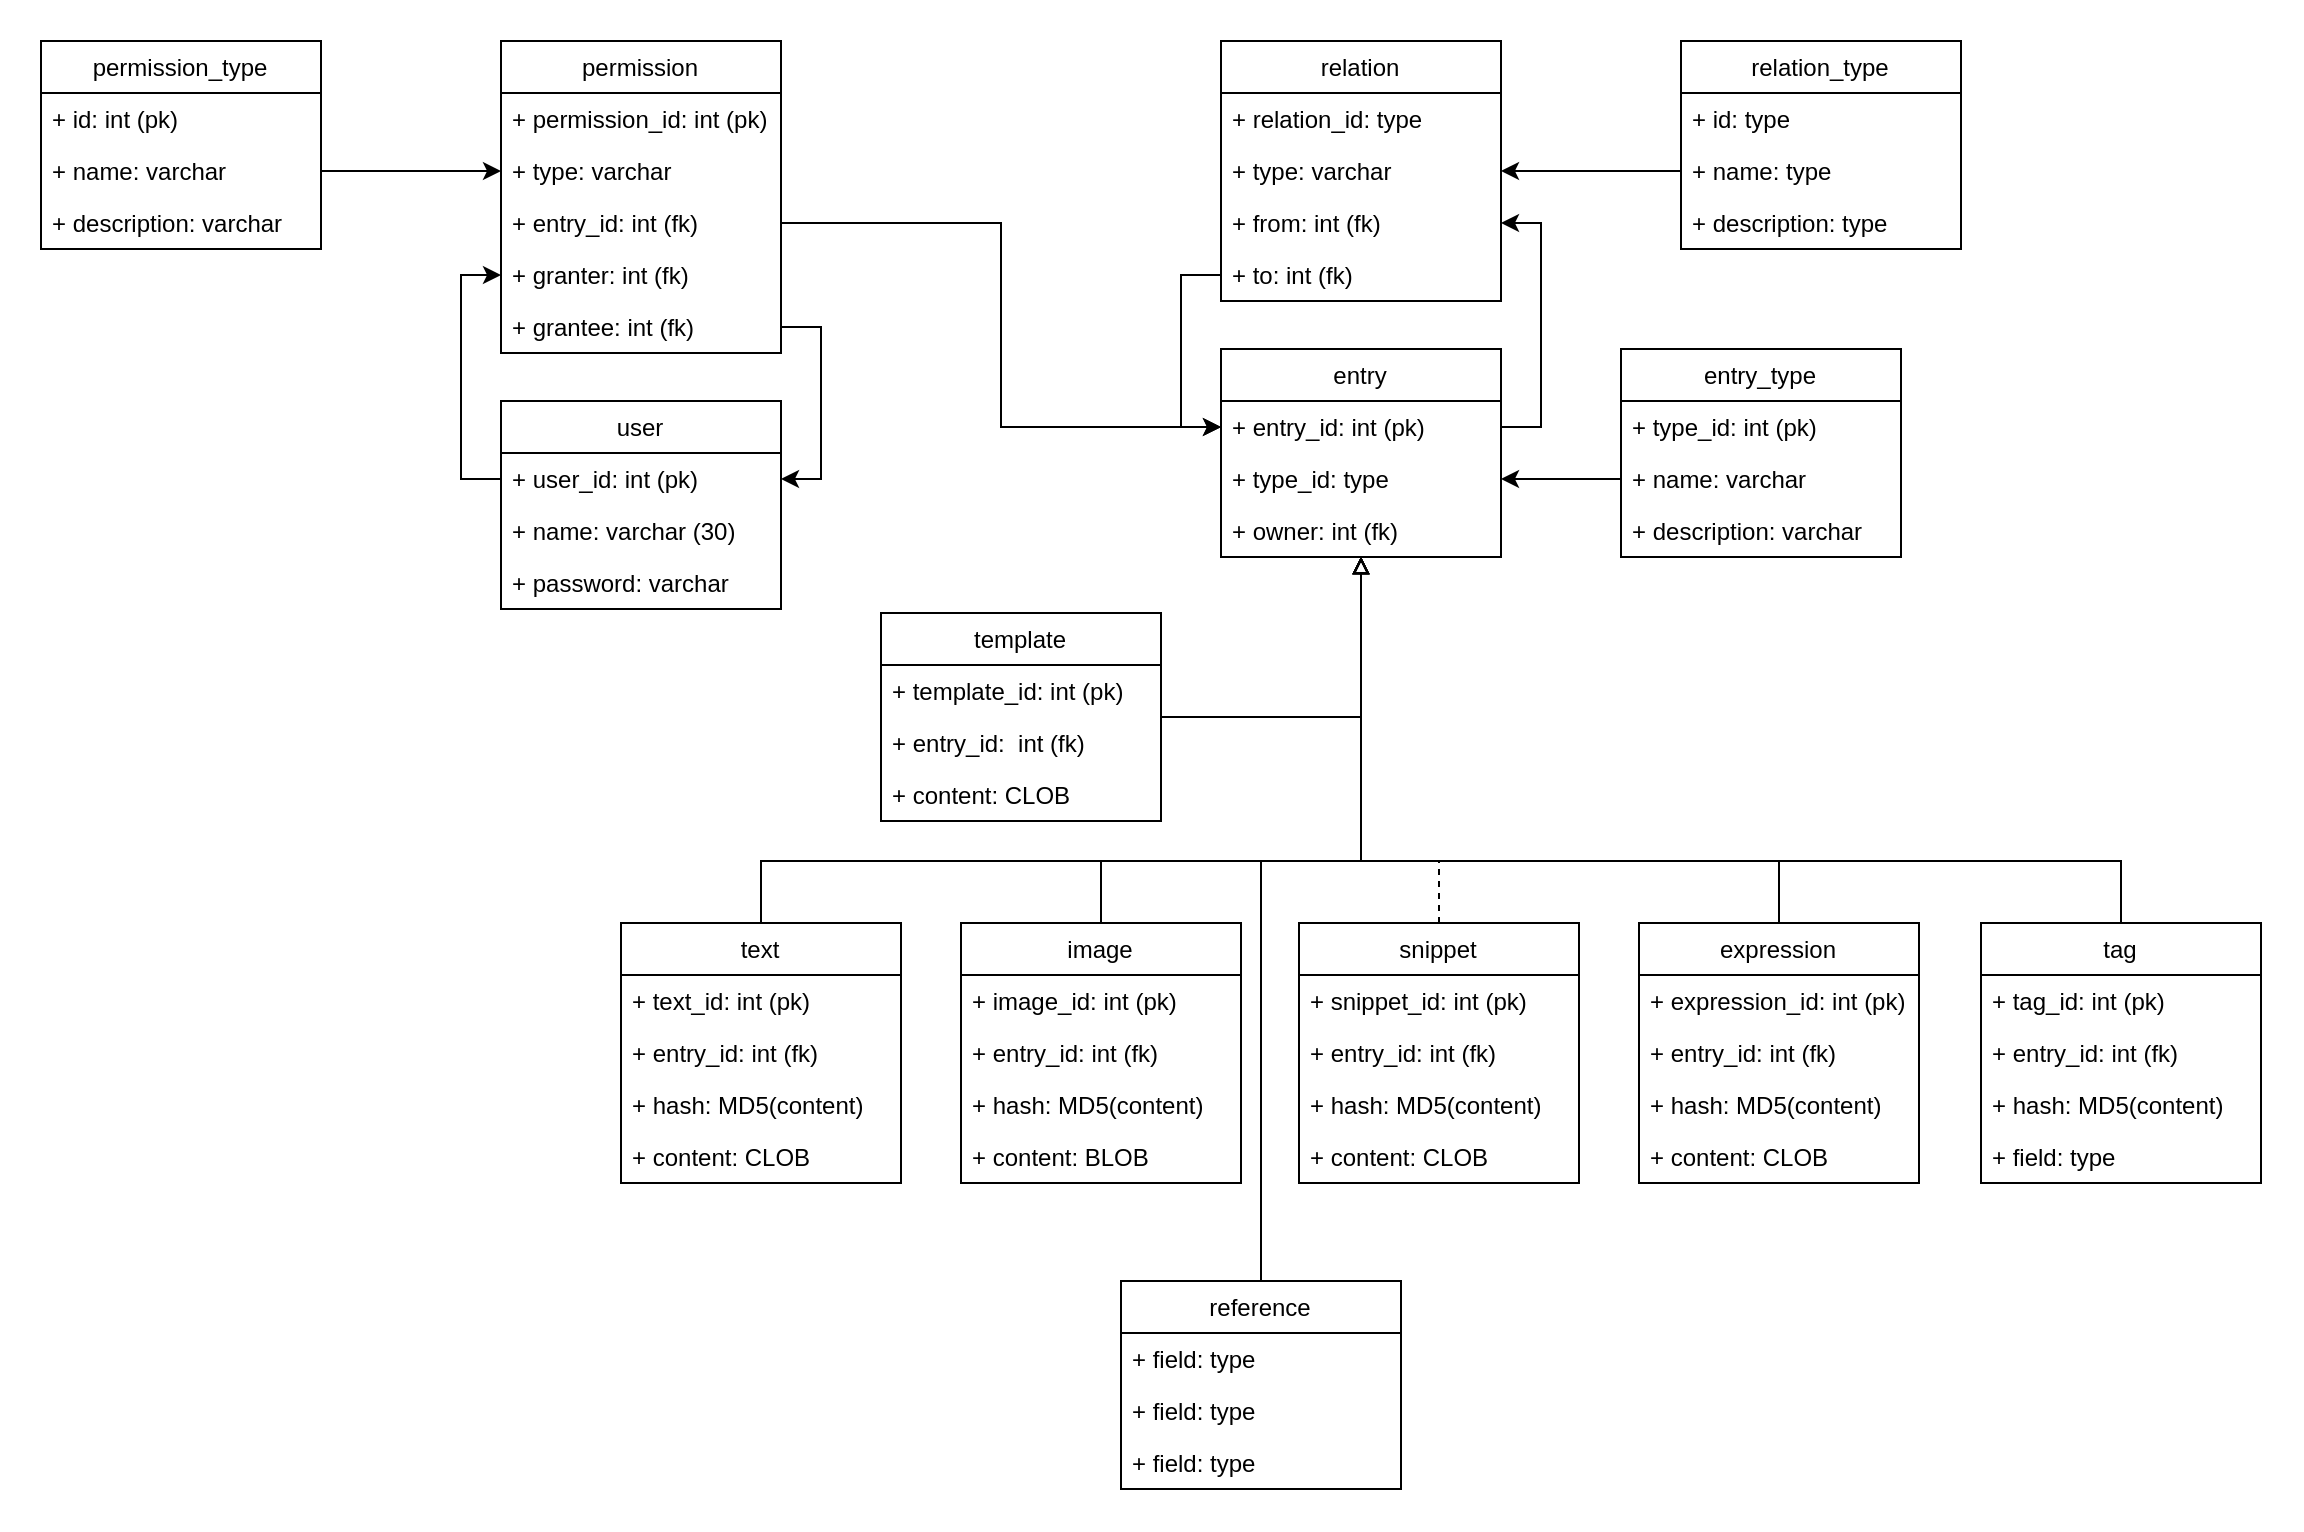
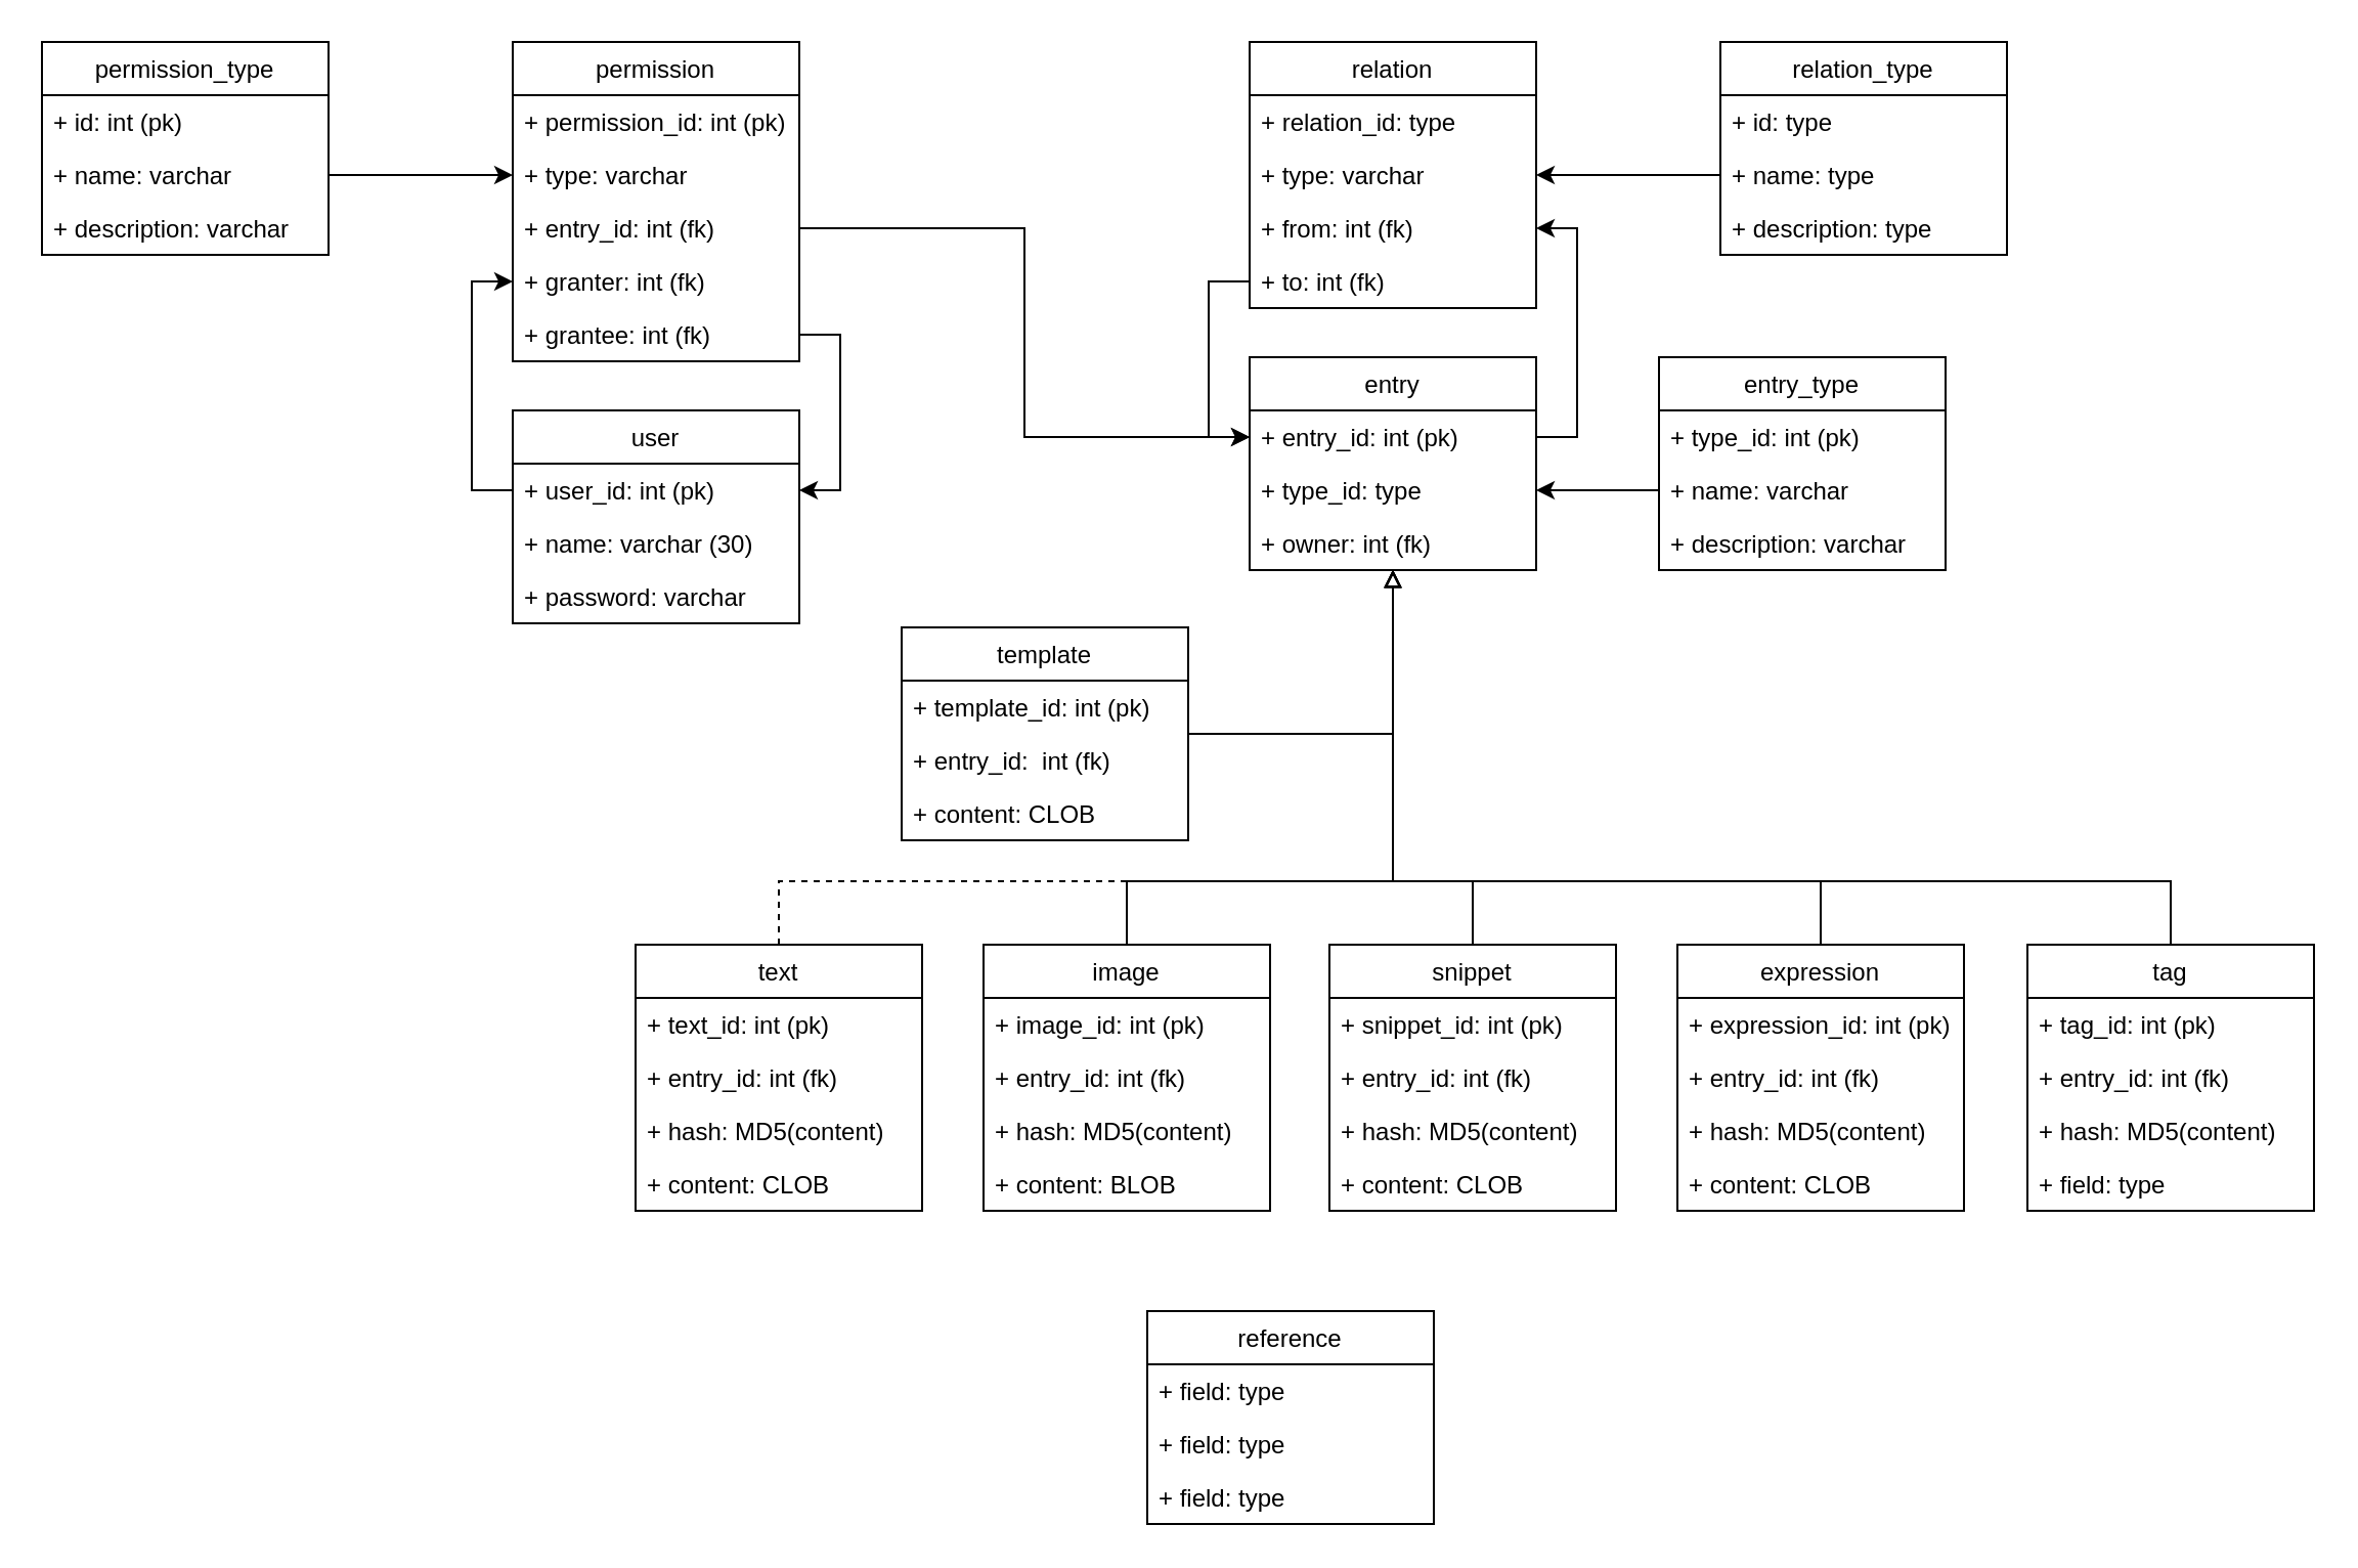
- <mxCell id="49" style="edgeStyle=orthogonalEdgeStyle;rounded=0;orthogonalLoop=1;jettySize=auto;html=1;endArrow=block;endFill=0;" edge="1" parent="1" source="50" target="20"><mxGeometry relative="1" as="geometry"><Array as="points"><mxPoint x="380" y="430" /><mxPoint x="680" y="430" /></Array></mxGeometry></mxCell>
+ <mxCell id="49" style="edgeStyle=orthogonalEdgeStyle;rounded=0;orthogonalLoop=1;jettySize=auto;html=1;endArrow=block;endFill=0;dashed=1;" edge="1" parent="1" source="50" target="20"><mxGeometry relative="1" as="geometry"><Array as="points"><mxPoint x="380" y="430" /><mxPoint x="680" y="430" /></Array></mxGeometry></mxCell>
- <mxCell id="43" style="edgeStyle=orthogonalEdgeStyle;rounded=0;orthogonalLoop=1;jettySize=auto;html=1;endArrow=block;endFill=0;dashed=1;" edge="1" parent="1" source="44" target="20"><mxGeometry relative="1" as="geometry"><Array as="points"><mxPoint x="719" y="430" /><mxPoint x="680" y="430" /></Array></mxGeometry></mxCell>
+ <mxCell id="43" style="edgeStyle=orthogonalEdgeStyle;rounded=0;orthogonalLoop=1;jettySize=auto;html=1;endArrow=block;endFill=0;" edge="1" parent="1" source="44" target="20"><mxGeometry relative="1" as="geometry"><Array as="points"><mxPoint x="719" y="430" /><mxPoint x="680" y="430" /></Array></mxGeometry></mxCell>
- <mxCell id="15" style="edgeStyle=orthogonalEdgeStyle;rounded=0;orthogonalLoop=1;jettySize=auto;html=1;endArrow=block;endFill=0;" edge="1" parent="1" source="16" target="20"><mxGeometry relative="1" as="geometry"><Array as="points"><mxPoint x="630" y="430" /><mxPoint x="680" y="430" /></Array></mxGeometry></mxCell>
